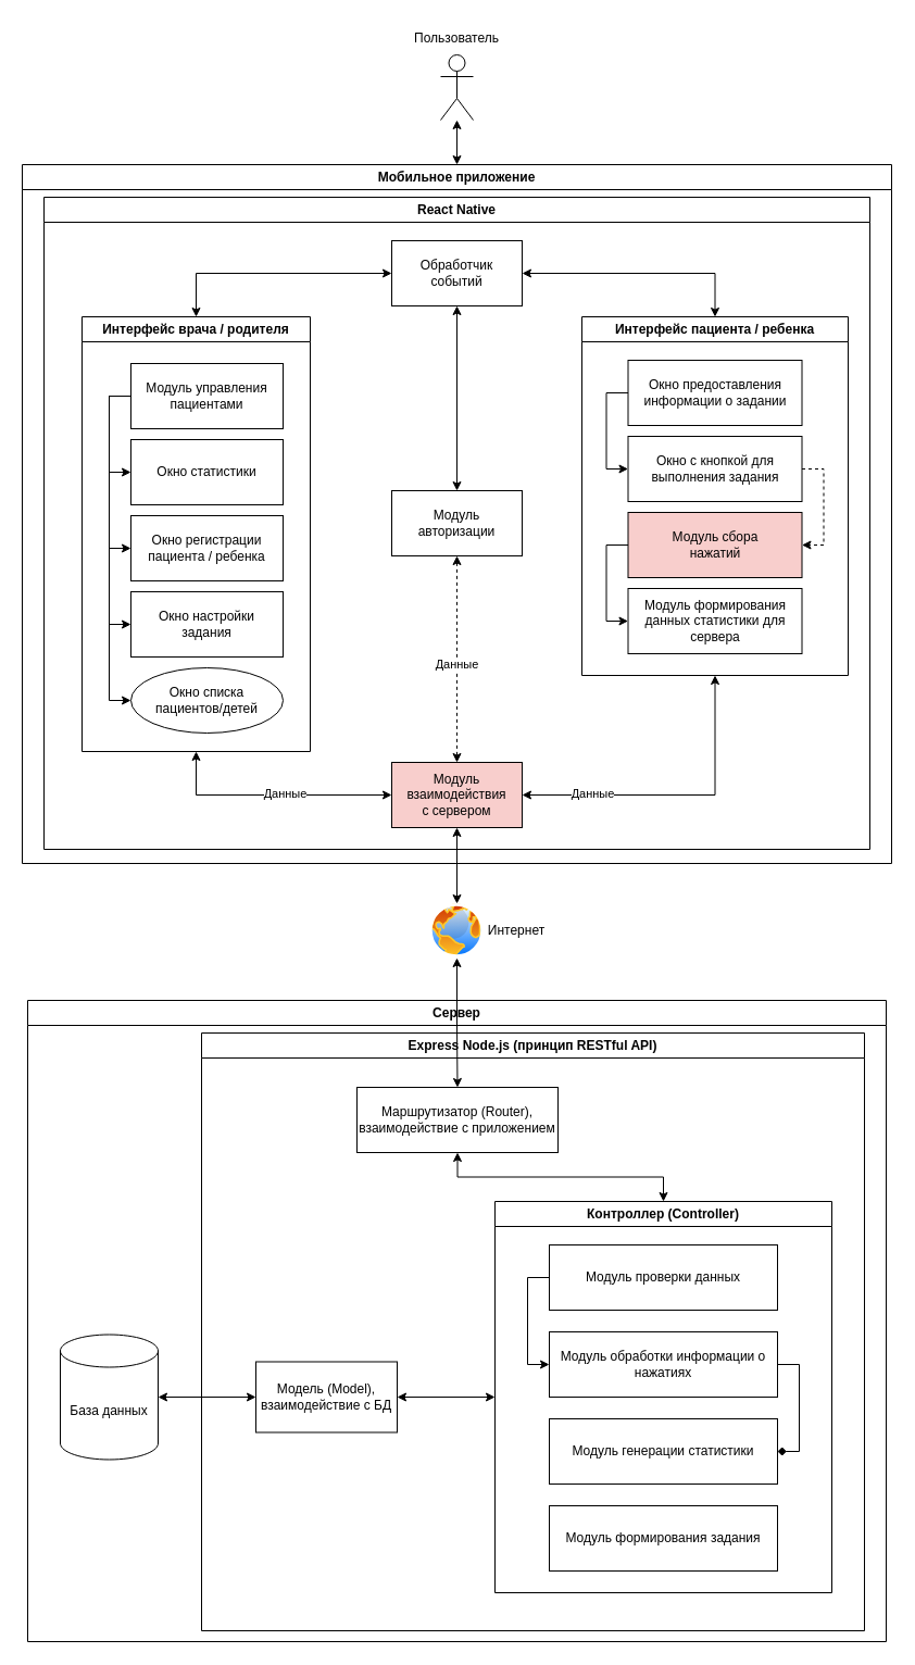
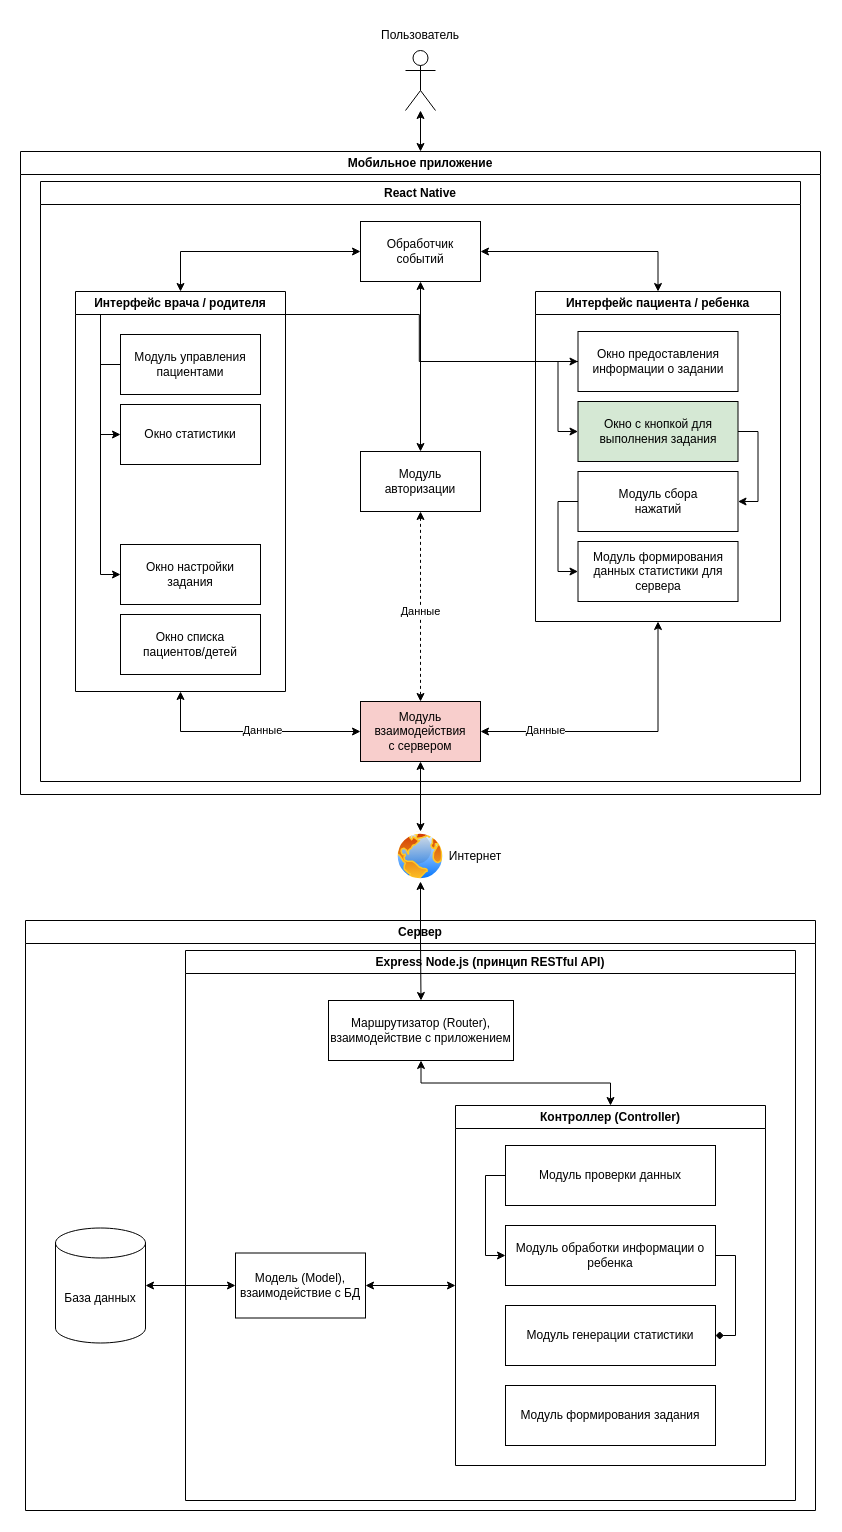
- <mxCell id="32" value="Окно с кнопкой для выполнения задания" style="rounded=0;whiteSpace=wrap;html=1;" parent="25" vertex="1"><mxGeometry x="42.5" y="110" width="160" height="60" as="geometry" /></mxCell>
+ <mxCell id="32" value="Окно с кнопкой для выполнения задания" style="rounded=0;whiteSpace=wrap;html=1;fillColor=#d5e8d4;" parent="25" vertex="1"><mxGeometry x="42.5" y="110" width="160" height="60" as="geometry" /></mxCell>
- <mxCell id="31" style="edgeStyle=orthogonalEdgeStyle;rounded=0;orthogonalLoop=1;jettySize=auto;html=1;exitX=1;exitY=0.5;exitDx=0;exitDy=0;entryX=1;entryY=0.5;entryDx=0;entryDy=0;dashed=1;" parent="25" source="32" target="29" edge="1"><mxGeometry relative="1" as="geometry" /></mxCell>
+ <mxCell id="31" style="edgeStyle=orthogonalEdgeStyle;rounded=0;orthogonalLoop=1;jettySize=auto;html=1;exitX=1;exitY=0.5;exitDx=0;exitDy=0;entryX=1;entryY=0.5;entryDx=0;entryDy=0;" parent="25" source="32" target="29" edge="1"><mxGeometry relative="1" as="geometry" /></mxCell>
- <mxCell id="29" value="&lt;div&gt;Модуль сбора&lt;/div&gt;&lt;div&gt;нажатий&lt;br&gt;&lt;/div&gt;" style="rounded=0;whiteSpace=wrap;html=1;fillColor=#f8cecc;" parent="25" vertex="1"><mxGeometry x="42.5" y="180" width="160" height="60" as="geometry" /></mxCell>
+ <mxCell id="29" value="&lt;div&gt;Модуль сбора&lt;/div&gt;&lt;div&gt;нажатий&lt;br&gt;&lt;/div&gt;" style="rounded=0;whiteSpace=wrap;html=1;" parent="25" vertex="1"><mxGeometry x="42.5" y="180" width="160" height="60" as="geometry" /></mxCell>
- <mxCell id="16" style="edgeStyle=orthogonalEdgeStyle;rounded=0;orthogonalLoop=1;jettySize=auto;html=1;exitX=0;exitY=0.5;exitDx=0;exitDy=0;entryX=0;entryY=0.5;entryDx=0;entryDy=0;" parent="13" source="19" target="20" edge="1"><mxGeometry relative="1" as="geometry" /></mxCell>
- <mxCell id="20" value="&lt;div&gt;Окно регистрации&lt;/div&gt;&lt;div&gt;пациента / ребенка&lt;br&gt;&lt;/div&gt;" style="rounded=0;whiteSpace=wrap;html=1;" parent="13" vertex="1"><mxGeometry x="45" y="183" width="140" height="60" as="geometry" /></mxCell>
- <mxCell id="18" style="edgeStyle=orthogonalEdgeStyle;rounded=0;orthogonalLoop=1;jettySize=auto;html=1;entryX=0;entryY=0.5;entryDx=0;entryDy=0;exitX=0;exitY=0.5;exitDx=0;exitDy=0;" parent="13" source="19" target="22" edge="1"><mxGeometry relative="1" as="geometry" /></mxCell>
+ <mxCell id="18" style="edgeStyle=orthogonalEdgeStyle;rounded=0;orthogonalLoop=1;jettySize=auto;html=1;exitX=0;exitY=0.5;exitDx=0;exitDy=0;" parent="13" source="19" target="27" edge="1"><mxGeometry relative="1" as="geometry" /></mxCell>
- <mxCell id="22" value="&lt;div&gt;Окно списка&lt;/div&gt;&lt;div&gt;пациентов/детей&lt;/div&gt;" style="ellipse;whiteSpace=wrap;html=1;" parent="13" vertex="1"><mxGeometry x="45" y="323" width="140" height="60" as="geometry" /></mxCell>
+ <mxCell id="22" value="&lt;div&gt;Окно списка&lt;/div&gt;&lt;div&gt;пациентов/детей&lt;/div&gt;" style="rounded=0;whiteSpace=wrap;html=1;" parent="13" vertex="1"><mxGeometry x="45" y="323" width="140" height="60" as="geometry" /></mxCell>
- <mxCell id="53" value="Модуль обработки информации о нажатиях" style="rounded=0;whiteSpace=wrap;html=1;" parent="48" vertex="1"><mxGeometry x="50" y="120" width="210" height="60" as="geometry" /></mxCell>
+ <mxCell id="53" value="Модуль обработки информации о ребенка" style="rounded=0;whiteSpace=wrap;html=1;" parent="48" vertex="1"><mxGeometry x="50" y="120" width="210" height="60" as="geometry" /></mxCell>
